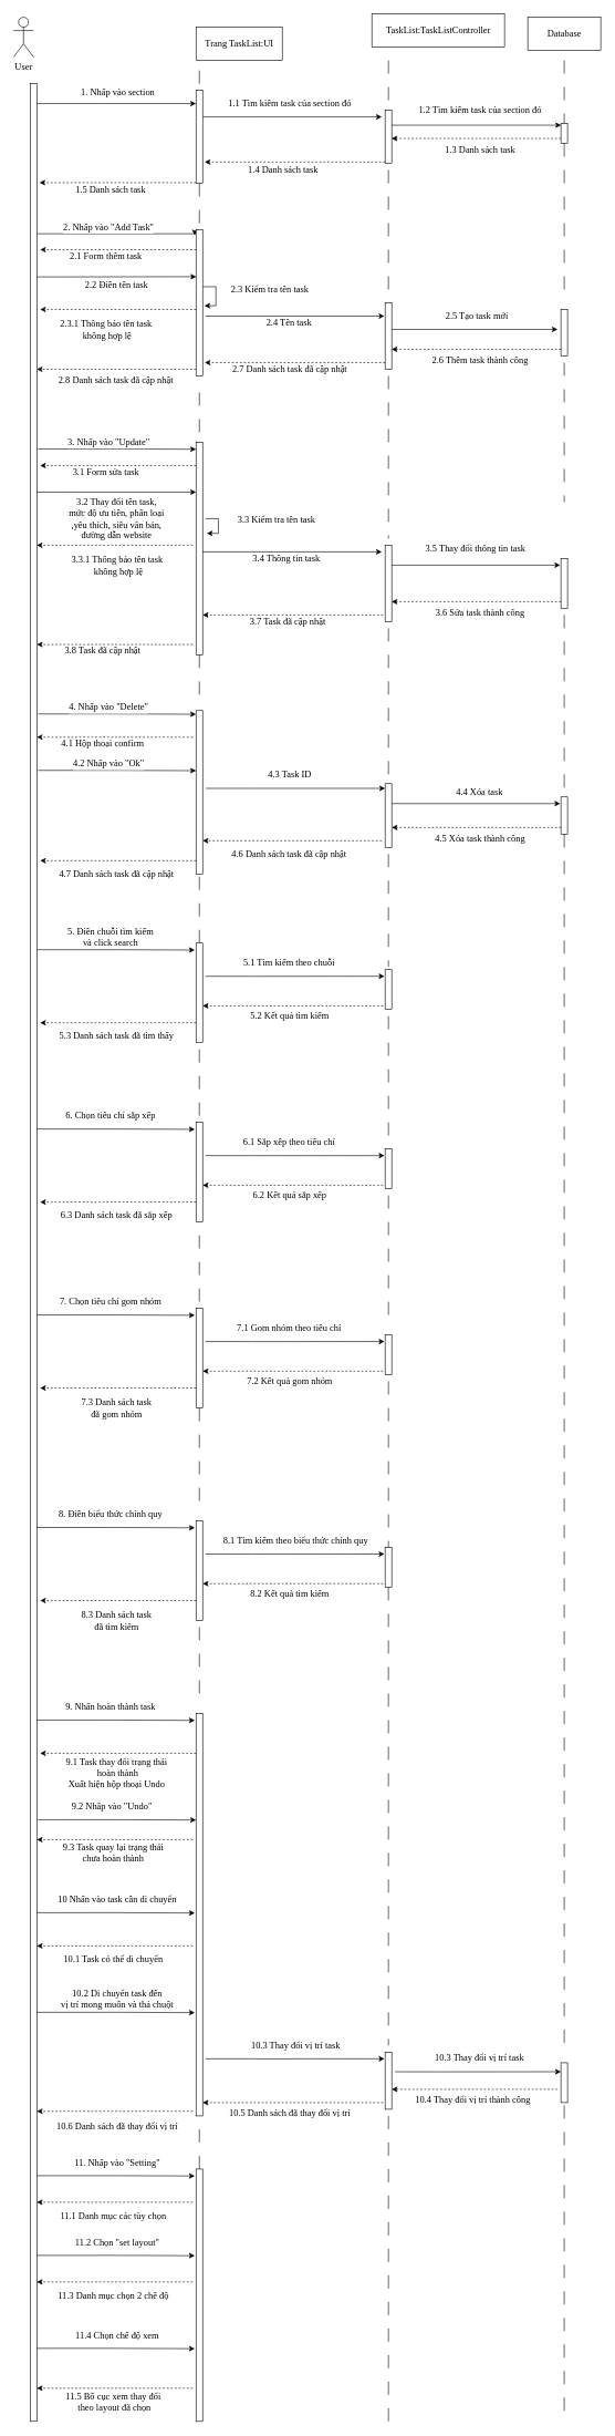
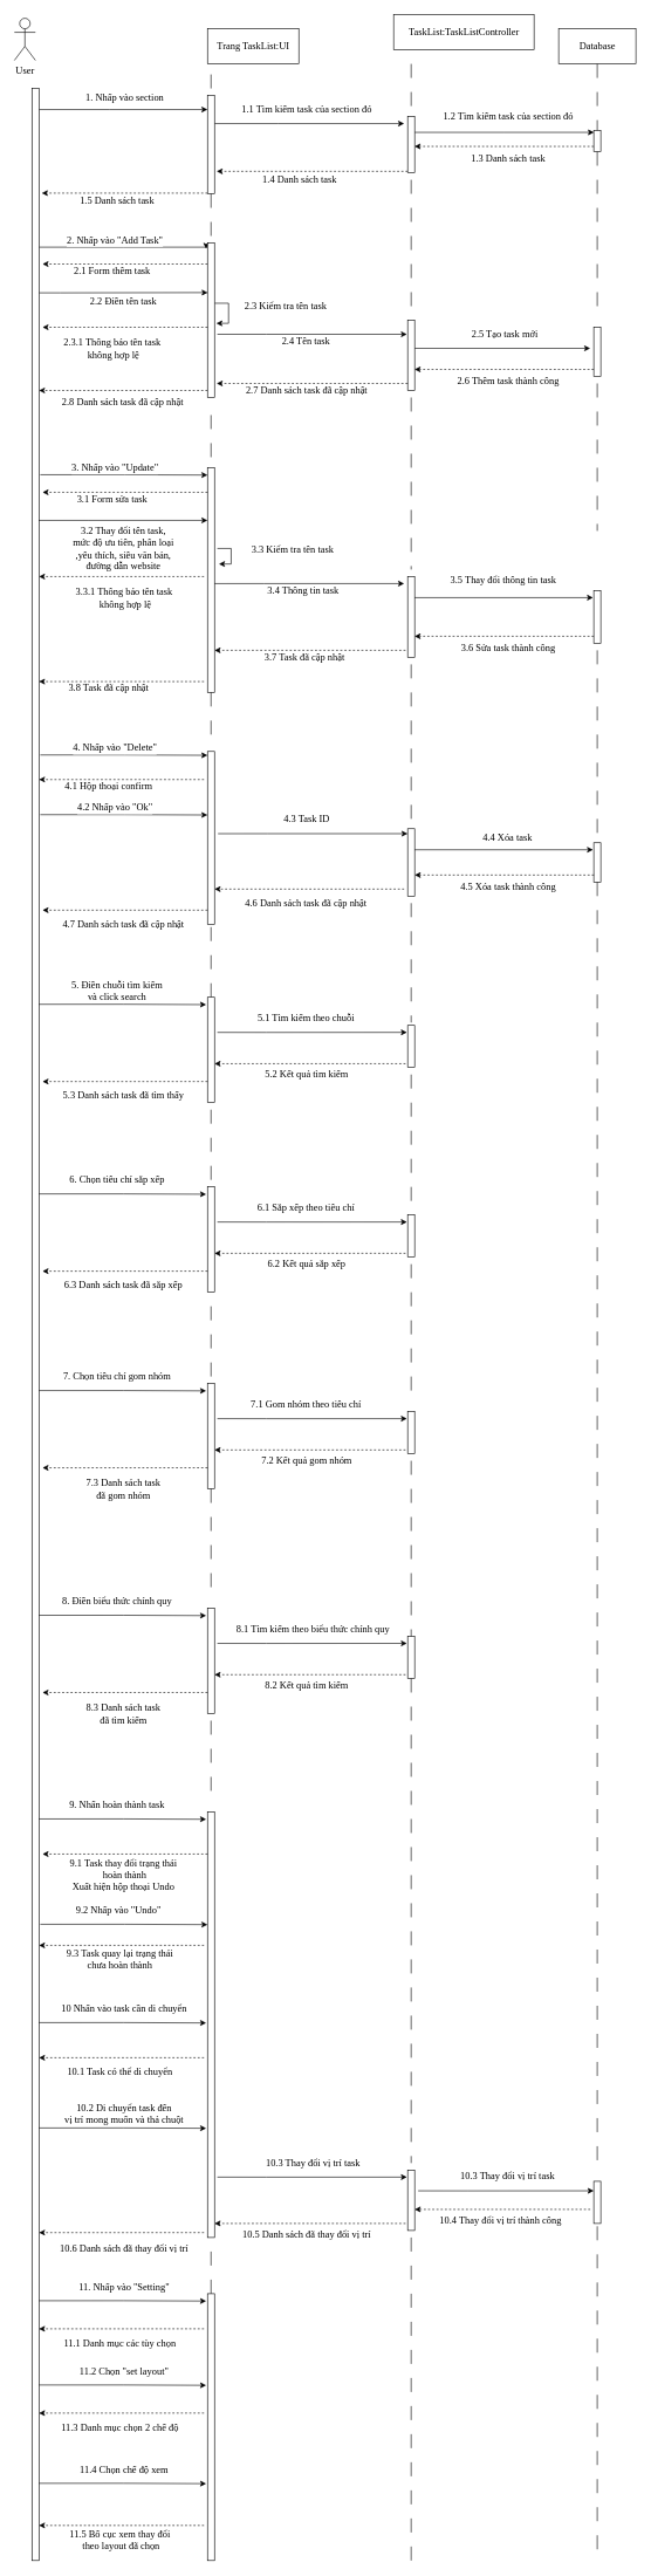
- <mxCell id="12" value="Database" style="html=1;fontFamily=Verdana;fontSize=14;" parent="1" vertex="1"><mxGeometry x="795" y="25" width="110" height="50" as="geometry" /></mxCell>
+ <mxCell id="12" value="Database" style="html=1;fontFamily=Verdana;fontSize=14;" parent="1" vertex="1"><mxGeometry x="795" y="40" width="110" height="50" as="geometry" /></mxCell>
